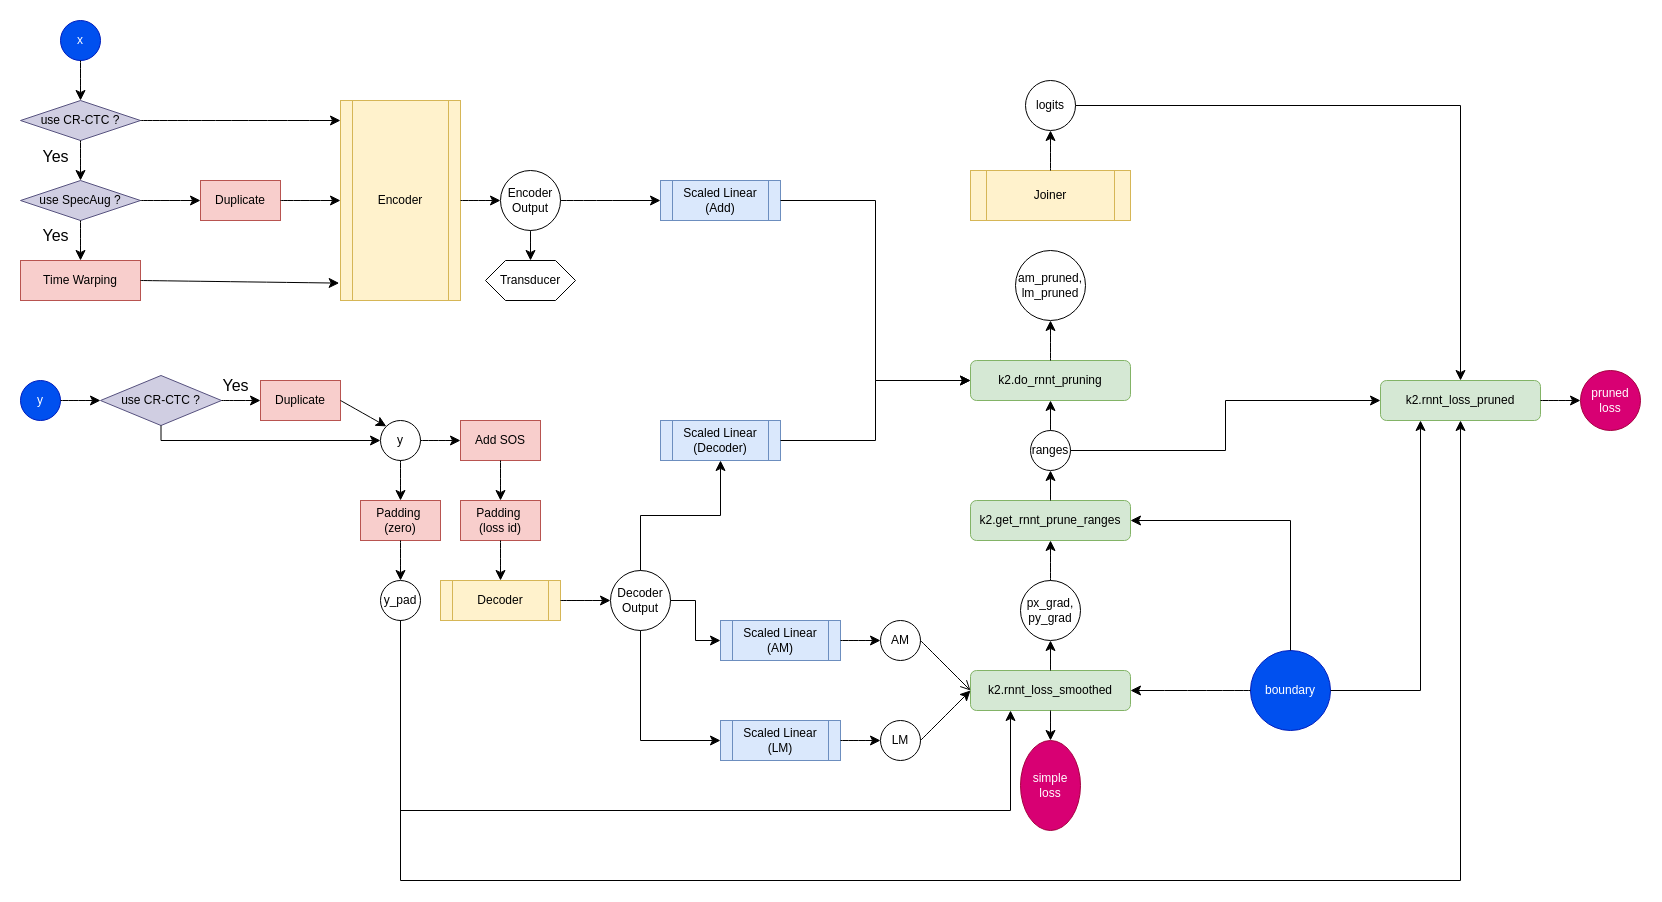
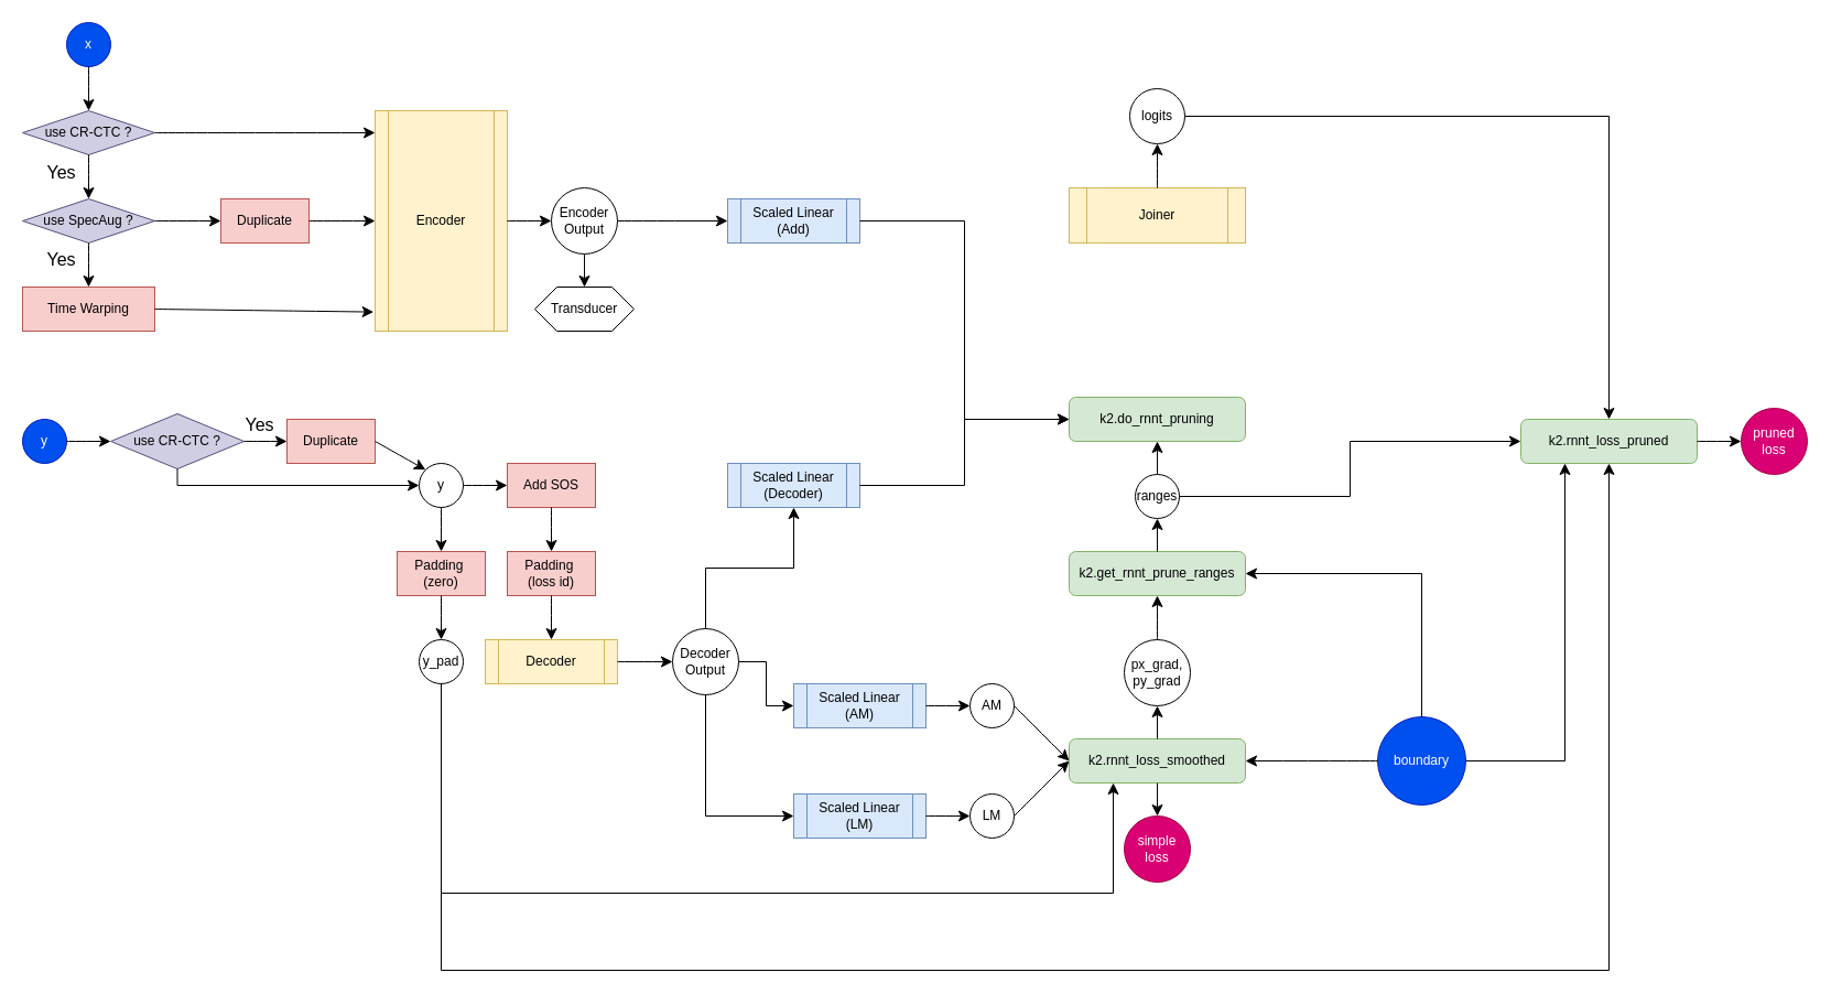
- <mxCell id="72" value="am_pruned,&lt;div&gt;lm_pruned&lt;/div&gt;" style="ellipse;whiteSpace=wrap;html=1;aspect=fixed;" vertex="1" parent="1"><mxGeometry x="1015" y="250" width="70" height="70" as="geometry" /></mxCell>
- <mxCell id="73" value="" style="endArrow=classic;html=1;rounded=0;fontSize=12;startSize=8;endSize=8;curved=1;exitX=0.5;exitY=0;exitDx=0;exitDy=0;entryX=0.5;entryY=1;entryDx=0;entryDy=0;" edge="1" parent="1" source="64" target="72"><mxGeometry width="50" height="50" relative="1" as="geometry"><mxPoint x="850" y="360" as="sourcePoint" /><mxPoint x="900" y="310" as="targetPoint" /></mxGeometry></mxCell>
- <mxCell id="52" value="" style="endArrow=open;html=1;rounded=0;fontSize=12;startSize=8;endSize=8;curved=1;exitX=1;exitY=0.5;exitDx=0;exitDy=0;entryX=0;entryY=0.5;entryDx=0;entryDy=0;" edge="1" parent="1" source="46" target="49"><mxGeometry width="50" height="50" relative="1" as="geometry"><mxPoint x="770" y="630" as="sourcePoint" /><mxPoint x="820" y="580" as="targetPoint" /></mxGeometry></mxCell>
+ <mxCell id="52" value="" style="endArrow=classic;html=1;rounded=0;fontSize=12;startSize=8;endSize=8;curved=1;exitX=1;exitY=0.5;exitDx=0;exitDy=0;entryX=0;entryY=0.5;entryDx=0;entryDy=0;" edge="1" parent="1" source="46" target="49"><mxGeometry width="50" height="50" relative="1" as="geometry"><mxPoint x="770" y="630" as="sourcePoint" /><mxPoint x="820" y="580" as="targetPoint" /></mxGeometry></mxCell>
- <mxCell id="55" value="simple loss" style="ellipse;whiteSpace=wrap;html=1;aspect=fixed;fillColor=#d80073;fontColor=#ffffff;strokeColor=#A50040;" vertex="1" parent="1"><mxGeometry x="1020" y="740" width="60" height="90" as="geometry" /></mxCell>
+ <mxCell id="55" value="simple loss" style="ellipse;whiteSpace=wrap;html=1;aspect=fixed;fillColor=#d80073;fontColor=#ffffff;strokeColor=#A50040;" vertex="1" parent="1"><mxGeometry x="1020" y="740" width="60" height="60" as="geometry" /></mxCell>
